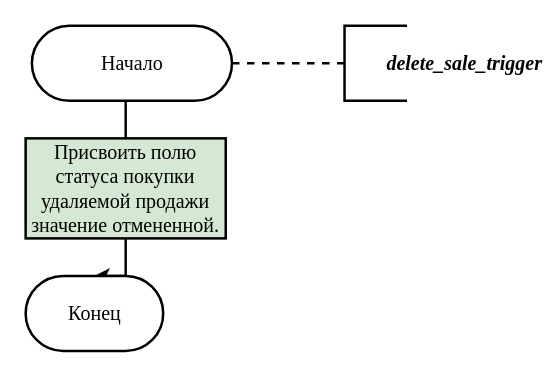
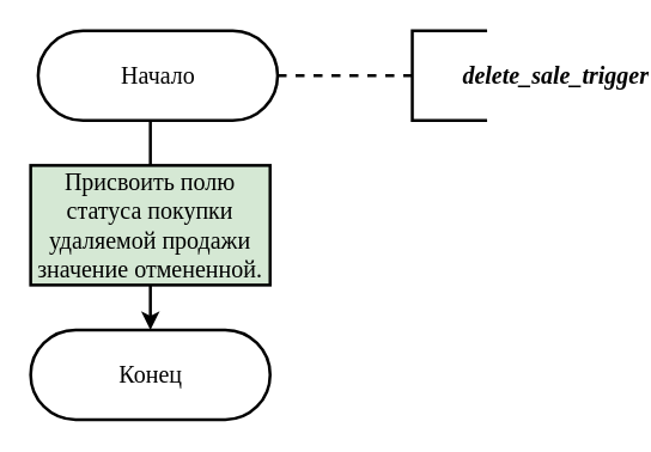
- <mxCell id="4" value="&lt;font style=&quot;font-size: 16px;&quot;&gt;Конец&lt;/font&gt;" style="html=1;dashed=0;whitespace=wrap;shape=mxgraph.dfd.start;strokeWidth=2;fontFamily=Times New Roman;fontSize=16;spacing=2;" parent="1" vertex="1"><mxGeometry x="20" y="220" width="110" height="60" as="geometry" /></mxCell>
+ <mxCell id="4" value="&lt;font style=&quot;font-size: 16px;&quot;&gt;Конец&lt;/font&gt;" style="html=1;dashed=0;whitespace=wrap;shape=mxgraph.dfd.start;strokeWidth=2;fontFamily=Times New Roman;fontSize=16;spacing=2;" parent="1" vertex="1"><mxGeometry x="20" y="220" width="160" height="60" as="geometry" /></mxCell>
